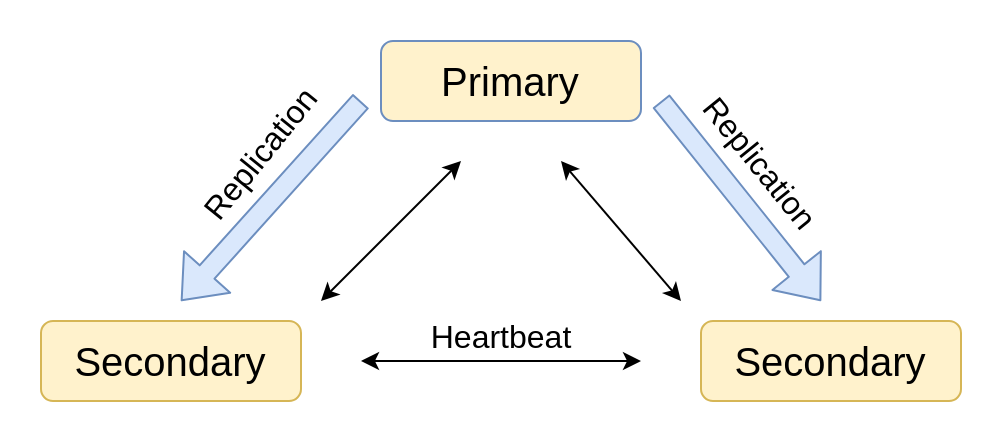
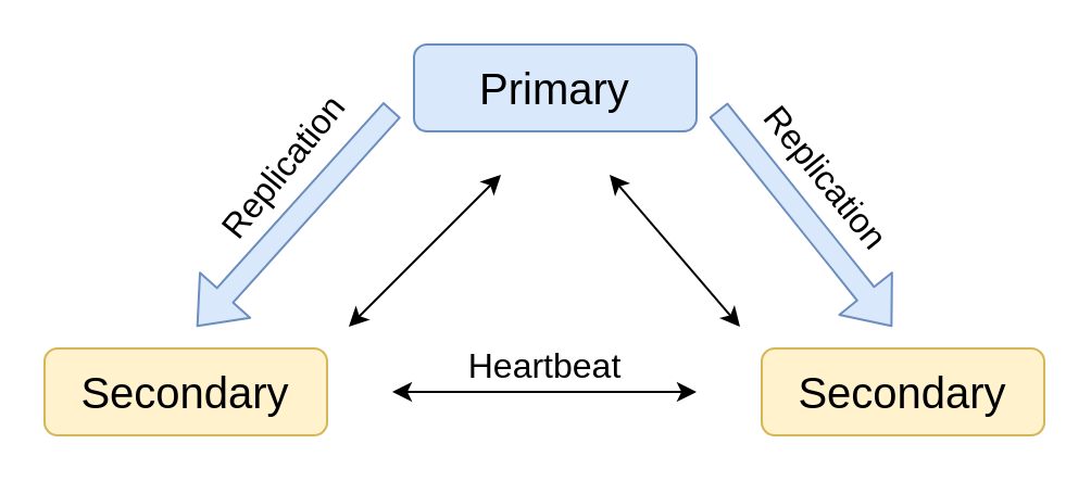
- <mxCell id="2" value="Primary" style="rounded=1;whiteSpace=wrap;html=1;fillColor=#fff2cc;strokeColor=#6c8ebf;fontFamily=Helvetica;fontSize=20;" parent="1" vertex="1"><mxGeometry x="190" y="20" width="130" height="40" as="geometry" /></mxCell>
+ <mxCell id="2" value="Primary" style="rounded=1;whiteSpace=wrap;html=1;fillColor=#dae8fc;strokeColor=#6c8ebf;fontFamily=Helvetica;fontSize=20;" parent="1" vertex="1"><mxGeometry x="190" y="20" width="130" height="40" as="geometry" /></mxCell>
